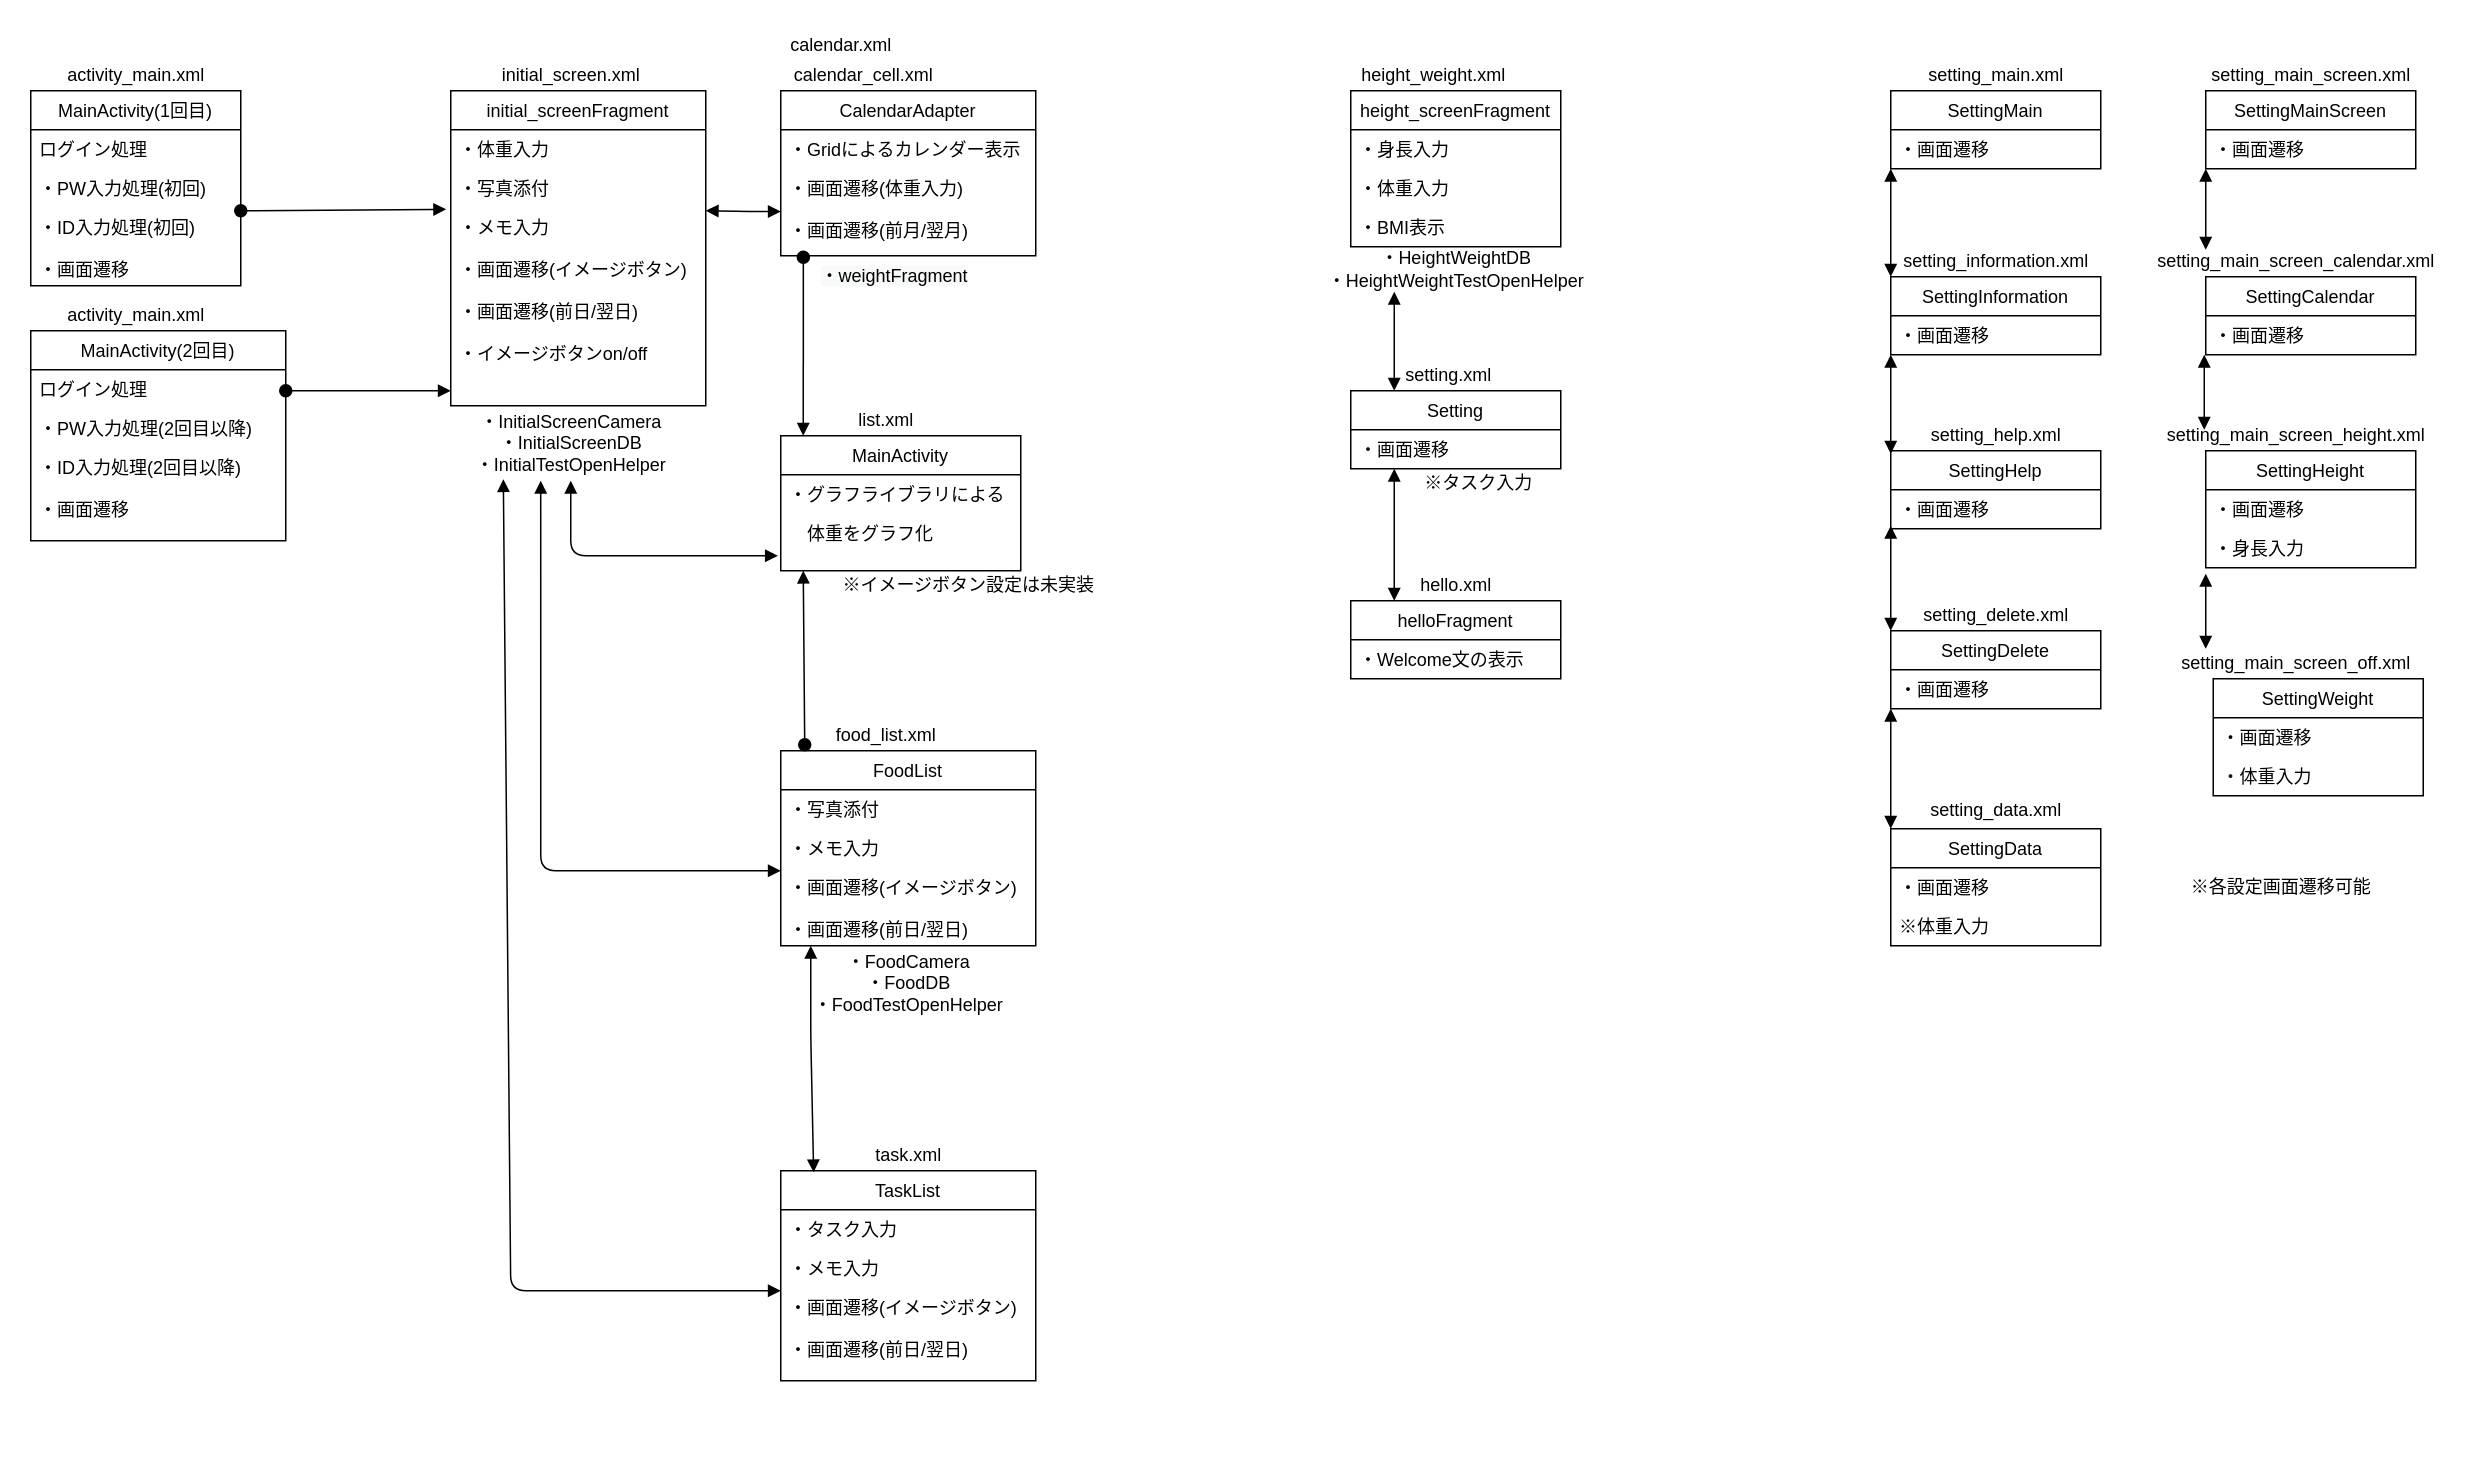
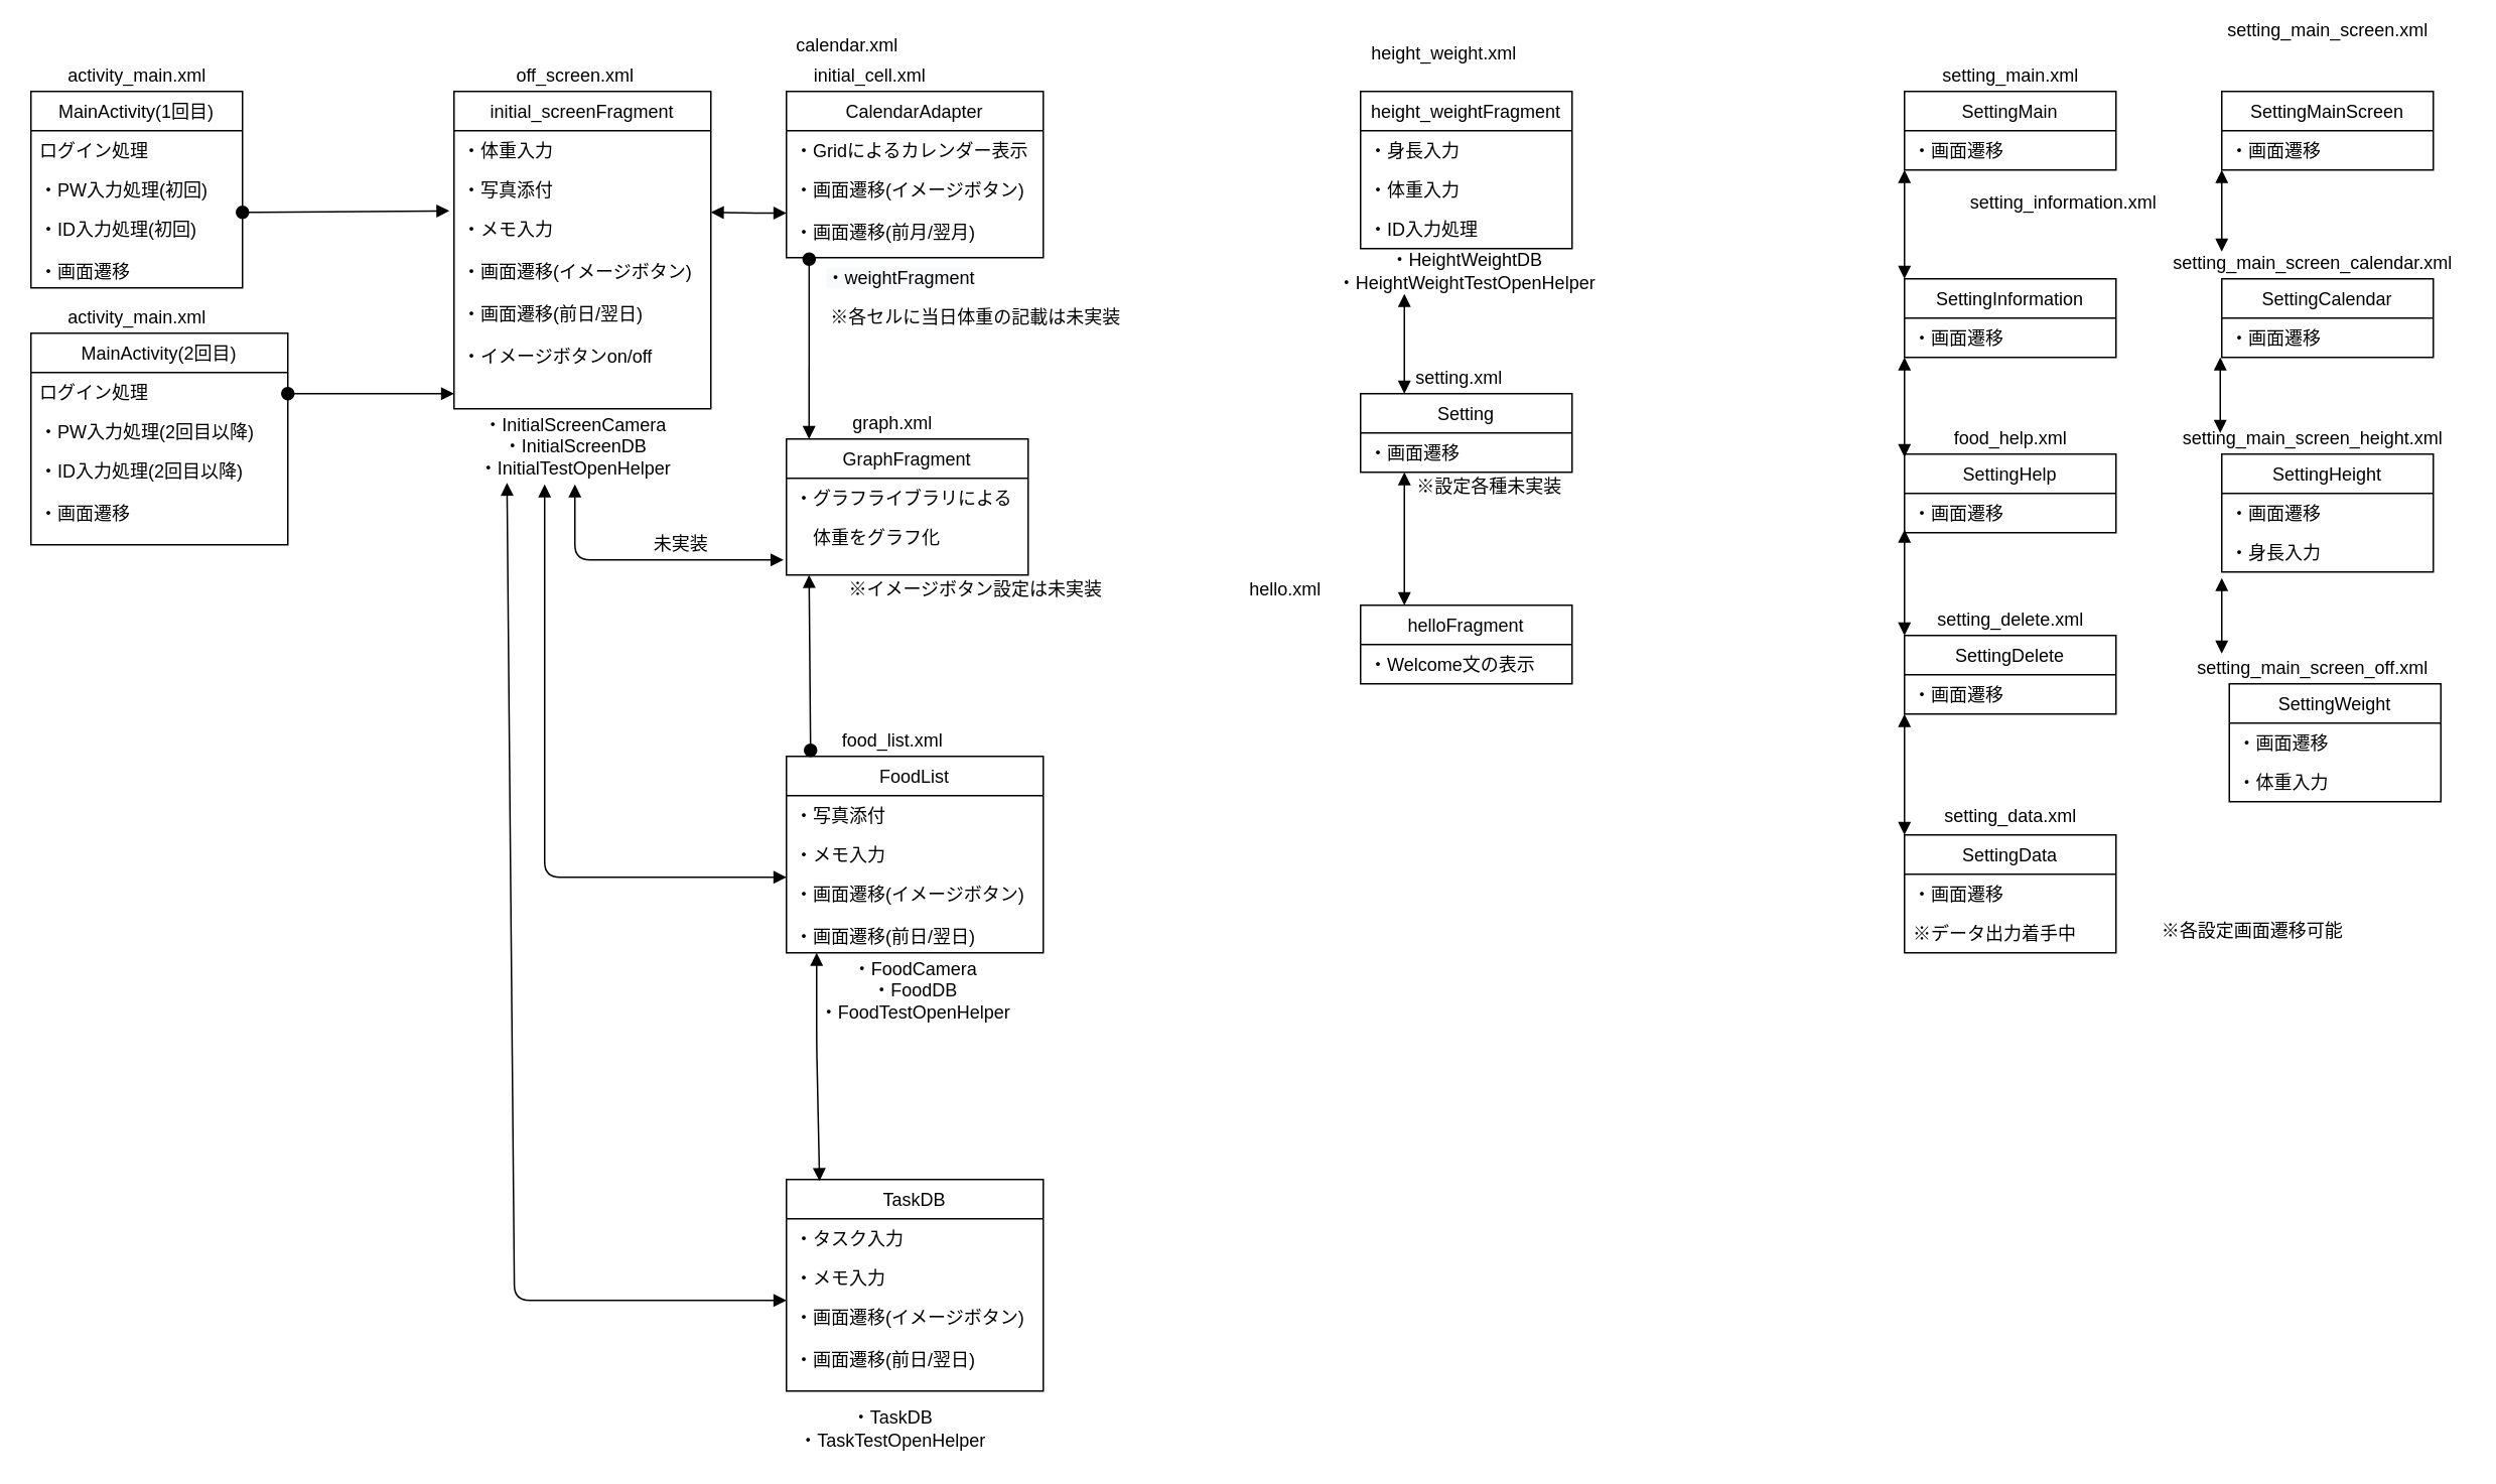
- <mxCell id="15" value="initial_screen.xml" style="text;html=1;resizable=0;autosize=1;align=center;verticalAlign=middle;points=[];fillColor=none;strokeColor=none;rounded=0;" vertex="1" parent="1"><mxGeometry x="325" y="40" width="110" height="20" as="geometry" /></mxCell>
+ <mxCell id="15" value="off_screen.xml" style="text;html=1;resizable=0;autosize=1;align=center;verticalAlign=middle;points=[];fillColor=none;strokeColor=none;rounded=0;" vertex="1" parent="1"><mxGeometry x="325" y="40" width="110" height="20" as="geometry" /></mxCell>
- <mxCell id="23" value="calendar_cell.xml" style="text;html=1;resizable=0;autosize=1;align=center;verticalAlign=middle;points=[];fillColor=none;strokeColor=none;rounded=0;" vertex="1" parent="1"><mxGeometry x="520" y="40" width="110" height="20" as="geometry" /></mxCell>
+ <mxCell id="23" value="initial_cell.xml" style="text;html=1;resizable=0;autosize=1;align=center;verticalAlign=middle;points=[];fillColor=none;strokeColor=none;rounded=0;" vertex="1" parent="1"><mxGeometry x="520" y="40" width="110" height="20" as="geometry" /></mxCell>
- <mxCell id="56" value="height_weight.xml" style="text;html=1;resizable=0;autosize=1;align=center;verticalAlign=middle;points=[];fillColor=none;strokeColor=none;rounded=0;" vertex="1" parent="1"><mxGeometry x="900" y="40" width="110" height="20" as="geometry" /></mxCell>
+ <mxCell id="56" value="height_weight.xml" style="text;html=1;resizable=0;autosize=1;align=center;verticalAlign=middle;points=[];fillColor=none;strokeColor=none;rounded=0;" vertex="1" parent="1"><mxGeometry x="900" y="25" width="110" height="20" as="geometry" /></mxCell>
- <mxCell id="72" value="setting_main_screen.xml" style="text;html=1;resizable=0;autosize=1;align=center;verticalAlign=middle;points=[];fillColor=none;strokeColor=none;rounded=0;" vertex="1" parent="1"><mxGeometry x="1465" y="40" width="150" height="20" as="geometry" /></mxCell>
+ <mxCell id="72" value="setting_main_screen.xml" style="text;html=1;resizable=0;autosize=1;align=center;verticalAlign=middle;points=[];fillColor=none;strokeColor=none;rounded=0;" vertex="1" parent="1"><mxGeometry x="1465" y="10" width="150" height="20" as="geometry" /></mxCell>
- <mxCell id="52" value="height_screenFragment" style="swimlane;fontStyle=0;childLayout=stackLayout;horizontal=1;startSize=26;fillColor=none;horizontalStack=0;resizeParent=1;resizeParentMax=0;resizeLast=0;collapsible=1;marginBottom=0;" vertex="1" parent="1"><mxGeometry x="900" y="60" width="140" height="104" as="geometry" /></mxCell>
+ <mxCell id="52" value="height_weightFragment" style="swimlane;fontStyle=0;childLayout=stackLayout;horizontal=1;startSize=26;fillColor=none;horizontalStack=0;resizeParent=1;resizeParentMax=0;resizeLast=0;collapsible=1;marginBottom=0;" vertex="1" parent="1"><mxGeometry x="900" y="60" width="140" height="104" as="geometry" /></mxCell>
- <mxCell id="21" value="・画面遷移(体重入力)&#10;&#10;・画面遷移(前月/翌月)" style="text;strokeColor=none;fillColor=none;align=left;verticalAlign=top;spacingLeft=4;spacingRight=4;overflow=hidden;rotatable=0;points=[[0,0.5],[1,0.5]];portConstraint=eastwest;" vertex="1" parent="19"><mxGeometry y="52" width="170" height="58" as="geometry" /></mxCell>
+ <mxCell id="21" value="・画面遷移(イメージボタン)&#10;&#10;・画面遷移(前月/翌月)" style="text;strokeColor=none;fillColor=none;align=left;verticalAlign=top;spacingLeft=4;spacingRight=4;overflow=hidden;rotatable=0;points=[[0,0.5],[1,0.5]];portConstraint=eastwest;" vertex="1" parent="19"><mxGeometry y="52" width="170" height="58" as="geometry" /></mxCell>
- <mxCell id="55" value="・BMI表示" style="text;strokeColor=none;fillColor=none;align=left;verticalAlign=top;spacingLeft=4;spacingRight=4;overflow=hidden;rotatable=0;points=[[0,0.5],[1,0.5]];portConstraint=eastwest;" vertex="1" parent="52"><mxGeometry y="78" width="140" height="26" as="geometry" /></mxCell>
+ <mxCell id="55" value="・ID入力処理" style="text;strokeColor=none;fillColor=none;align=left;verticalAlign=top;spacingLeft=4;spacingRight=4;overflow=hidden;rotatable=0;points=[[0,0.5],[1,0.5]];portConstraint=eastwest;" vertex="1" parent="52"><mxGeometry y="78" width="140" height="26" as="geometry" /></mxCell>
- <mxCell id="75" value="setting_information.xml" style="text;html=1;resizable=0;autosize=1;align=center;verticalAlign=middle;points=[];fillColor=none;strokeColor=none;rounded=0;" vertex="1" parent="1"><mxGeometry x="1260" y="164" width="140" height="20" as="geometry" /></mxCell>
+ <mxCell id="75" value="setting_information.xml" style="text;html=1;resizable=0;autosize=1;align=center;verticalAlign=middle;points=[];fillColor=none;strokeColor=none;rounded=0;" vertex="1" parent="1"><mxGeometry x="1295" y="124" width="140" height="20" as="geometry" /></mxCell>
+ <mxCell id="25" value="※各セルに当日体重の記載は未実装" style="text;html=1;resizable=0;autosize=1;align=center;verticalAlign=middle;points=[];fillColor=none;strokeColor=none;rounded=0;" vertex="1" parent="1"><mxGeometry x="540" y="200" width="210" height="20" as="geometry" /></mxCell>
- <mxCell id="29" value="list.xml" style="text;html=1;resizable=0;autosize=1;align=center;verticalAlign=middle;points=[];fillColor=none;strokeColor=none;rounded=0;" vertex="1" parent="1"><mxGeometry x="555" y="270" width="70" height="20" as="geometry" /></mxCell>
+ <mxCell id="29" value="graph.xml" style="text;html=1;resizable=0;autosize=1;align=center;verticalAlign=middle;points=[];fillColor=none;strokeColor=none;rounded=0;" vertex="1" parent="1"><mxGeometry x="555" y="270" width="70" height="20" as="geometry" /></mxCell>
- <mxCell id="78" value="setting_help.xml" style="text;html=1;resizable=0;autosize=1;align=center;verticalAlign=middle;points=[];fillColor=none;strokeColor=none;rounded=0;" vertex="1" parent="1"><mxGeometry x="1280" y="280" width="100" height="20" as="geometry" /></mxCell>
+ <mxCell id="78" value="food_help.xml" style="text;html=1;resizable=0;autosize=1;align=center;verticalAlign=middle;points=[];fillColor=none;strokeColor=none;rounded=0;" vertex="1" parent="1"><mxGeometry x="1280" y="280" width="100" height="20" as="geometry" /></mxCell>
- <mxCell id="26" value="MainActivity" style="swimlane;fontStyle=0;childLayout=stackLayout;horizontal=1;startSize=26;fillColor=none;horizontalStack=0;resizeParent=1;resizeParentMax=0;resizeLast=0;collapsible=1;marginBottom=0;" vertex="1" parent="1"><mxGeometry x="520" y="290" width="160" height="90" as="geometry" /></mxCell>
+ <mxCell id="26" value="GraphFragment" style="swimlane;fontStyle=0;childLayout=stackLayout;horizontal=1;startSize=26;fillColor=none;horizontalStack=0;resizeParent=1;resizeParentMax=0;resizeLast=0;collapsible=1;marginBottom=0;" vertex="1" parent="1"><mxGeometry x="520" y="290" width="160" height="90" as="geometry" /></mxCell>
- <mxCell id="65" value="※タスク入力" style="text;html=1;resizable=0;autosize=1;align=center;verticalAlign=middle;points=[];fillColor=none;strokeColor=none;rounded=0;" vertex="1" parent="1"><mxGeometry x="930" y="312" width="110" height="20" as="geometry" /></mxCell>
+ <mxCell id="65" value="※設定各種未実装" style="text;html=1;resizable=0;autosize=1;align=center;verticalAlign=middle;points=[];fillColor=none;strokeColor=none;rounded=0;" vertex="1" parent="1"><mxGeometry x="930" y="312" width="110" height="20" as="geometry" /></mxCell>
+ <mxCell id="49" value="未実装" style="text;html=1;resizable=0;autosize=1;align=center;verticalAlign=middle;points=[];fillColor=none;strokeColor=none;rounded=0;" vertex="1" parent="1"><mxGeometry x="425" y="350" width="50" height="20" as="geometry" /></mxCell>
- <mxCell id="64" value="hello.xml" style="text;html=1;resizable=0;autosize=1;align=center;verticalAlign=middle;points=[];fillColor=none;strokeColor=none;rounded=0;" vertex="1" parent="1"><mxGeometry x="940" y="380" width="60" height="20" as="geometry" /></mxCell>
+ <mxCell id="64" value="hello.xml" style="text;html=1;resizable=0;autosize=1;align=center;verticalAlign=middle;points=[];fillColor=none;strokeColor=none;rounded=0;" vertex="1" parent="1"><mxGeometry x="820" y="380" width="60" height="20" as="geometry" /></mxCell>
- <mxCell id="104" value="※各設定画面遷移可能" style="text;html=1;resizable=0;autosize=1;align=center;verticalAlign=middle;points=[];fillColor=none;strokeColor=none;rounded=0;" vertex="1" parent="1"><mxGeometry x="1450" y="581" width="140" height="20" as="geometry" /></mxCell>
+ <mxCell id="104" value="※各設定画面遷移可能" style="text;html=1;resizable=0;autosize=1;align=center;verticalAlign=middle;points=[];fillColor=none;strokeColor=none;rounded=0;" vertex="1" parent="1"><mxGeometry x="1420" y="606" width="140" height="20" as="geometry" /></mxCell>
- <mxCell id="85" value="※体重入力" style="text;strokeColor=none;fillColor=none;align=left;verticalAlign=top;spacingLeft=4;spacingRight=4;overflow=hidden;rotatable=0;points=[[0,0.5],[1,0.5]];portConstraint=eastwest;" vertex="1" parent="83"><mxGeometry y="52" width="140" height="26" as="geometry" /></mxCell>
+ <mxCell id="85" value="※データ出力着手中" style="text;strokeColor=none;fillColor=none;align=left;verticalAlign=top;spacingLeft=4;spacingRight=4;overflow=hidden;rotatable=0;points=[[0,0.5],[1,0.5]];portConstraint=eastwest;" vertex="1" parent="83"><mxGeometry y="52" width="140" height="26" as="geometry" /></mxCell>
- <mxCell id="41" value="task.xml" style="text;html=1;resizable=0;autosize=1;align=center;verticalAlign=middle;points=[];fillColor=none;strokeColor=none;rounded=0;" vertex="1" parent="1"><mxGeometry x="575" y="760" width="60" height="20" as="geometry" /></mxCell>
- <mxCell id="36" value="TaskList" style="swimlane;fontStyle=0;childLayout=stackLayout;horizontal=1;startSize=26;fillColor=none;horizontalStack=0;resizeParent=1;resizeParentMax=0;resizeLast=0;collapsible=1;marginBottom=0;" vertex="1" parent="1"><mxGeometry x="520" y="780" width="170" height="140" as="geometry" /></mxCell>
+ <mxCell id="36" value="TaskDB" style="swimlane;fontStyle=0;childLayout=stackLayout;horizontal=1;startSize=26;fillColor=none;horizontalStack=0;resizeParent=1;resizeParentMax=0;resizeLast=0;collapsible=1;marginBottom=0;" vertex="1" parent="1"><mxGeometry x="520" y="780" width="170" height="140" as="geometry" /></mxCell>
+ <mxCell id="40" value="・TaskDB&lt;br&gt;・TaskTestOpenHelper&lt;br&gt;" style="text;html=1;resizable=0;autosize=1;align=center;verticalAlign=middle;points=[];fillColor=none;strokeColor=none;rounded=0;" vertex="1" parent="1"><mxGeometry x="520" y="930" width="140" height="30" as="geometry" /></mxCell>
